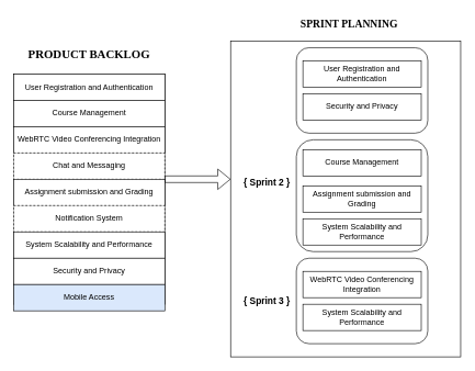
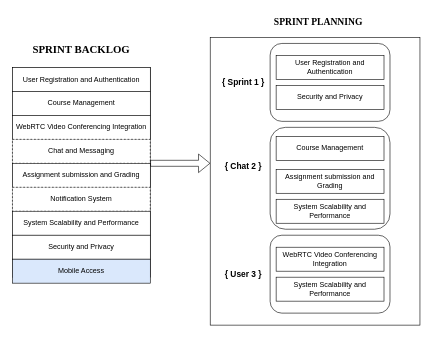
- <mxCell id="13" value="PRODUCT BACKLOG" style="text;html=1;align=center;verticalAlign=middle;whiteSpace=wrap;rounded=0;fontStyle=1;fontFamily=Times New Roman;fontSize=18;labelBackgroundColor=none;" parent="1" vertex="1"><mxGeometry x="25" y="62" width="220" height="40" as="geometry" /></mxCell>
+ <mxCell id="13" value="SPRINT BACKLOG" style="text;html=1;align=center;verticalAlign=middle;whiteSpace=wrap;rounded=0;fontStyle=1;fontFamily=Times New Roman;fontSize=18;labelBackgroundColor=none;" parent="1" vertex="1"><mxGeometry x="25" y="62" width="220" height="40" as="geometry" /></mxCell>
+ <mxCell id="15" value="&lt;b&gt;&lt;font style=&quot;font-size: 14px;&quot;&gt;{ Sprint 1 }&lt;/font&gt;&lt;/b&gt;" style="text;html=1;align=center;verticalAlign=middle;resizable=0;points=[];autosize=1;strokeColor=none;fillColor=none;" parent="1" vertex="1"><mxGeometry x="360" y="122" width="90" height="30" as="geometry" /></mxCell>
- <mxCell id="19" value="&lt;b&gt;&lt;font style=&quot;font-size: 14px;&quot;&gt;{ Sprint 2 }&lt;/font&gt;&lt;/b&gt;" style="text;html=1;align=center;verticalAlign=middle;resizable=0;points=[];autosize=1;strokeColor=none;fillColor=none;" parent="1" vertex="1"><mxGeometry x="360" y="262" width="90" height="30" as="geometry" /></mxCell>
+ <mxCell id="19" value="&lt;b&gt;&lt;font style=&quot;font-size: 14px;&quot;&gt;{ Chat 2 }&lt;/font&gt;&lt;/b&gt;" style="text;html=1;align=center;verticalAlign=middle;resizable=0;points=[];autosize=1;strokeColor=none;fillColor=none;" parent="1" vertex="1"><mxGeometry x="360" y="262" width="90" height="30" as="geometry" /></mxCell>
- <mxCell id="23" value="&lt;b&gt;&lt;font style=&quot;font-size: 14px;&quot;&gt;{ Sprint 3 }&lt;/font&gt;&lt;/b&gt;" style="text;html=1;align=center;verticalAlign=middle;resizable=0;points=[];autosize=1;strokeColor=none;fillColor=none;" parent="1" vertex="1"><mxGeometry x="360" y="442" width="90" height="30" as="geometry" /></mxCell>
+ <mxCell id="23" value="&lt;b&gt;&lt;font style=&quot;font-size: 14px;&quot;&gt;{ User 3 }&lt;/font&gt;&lt;/b&gt;" style="text;html=1;align=center;verticalAlign=middle;resizable=0;points=[];autosize=1;strokeColor=none;fillColor=none;" parent="1" vertex="1"><mxGeometry x="360" y="442" width="90" height="30" as="geometry" /></mxCell>
